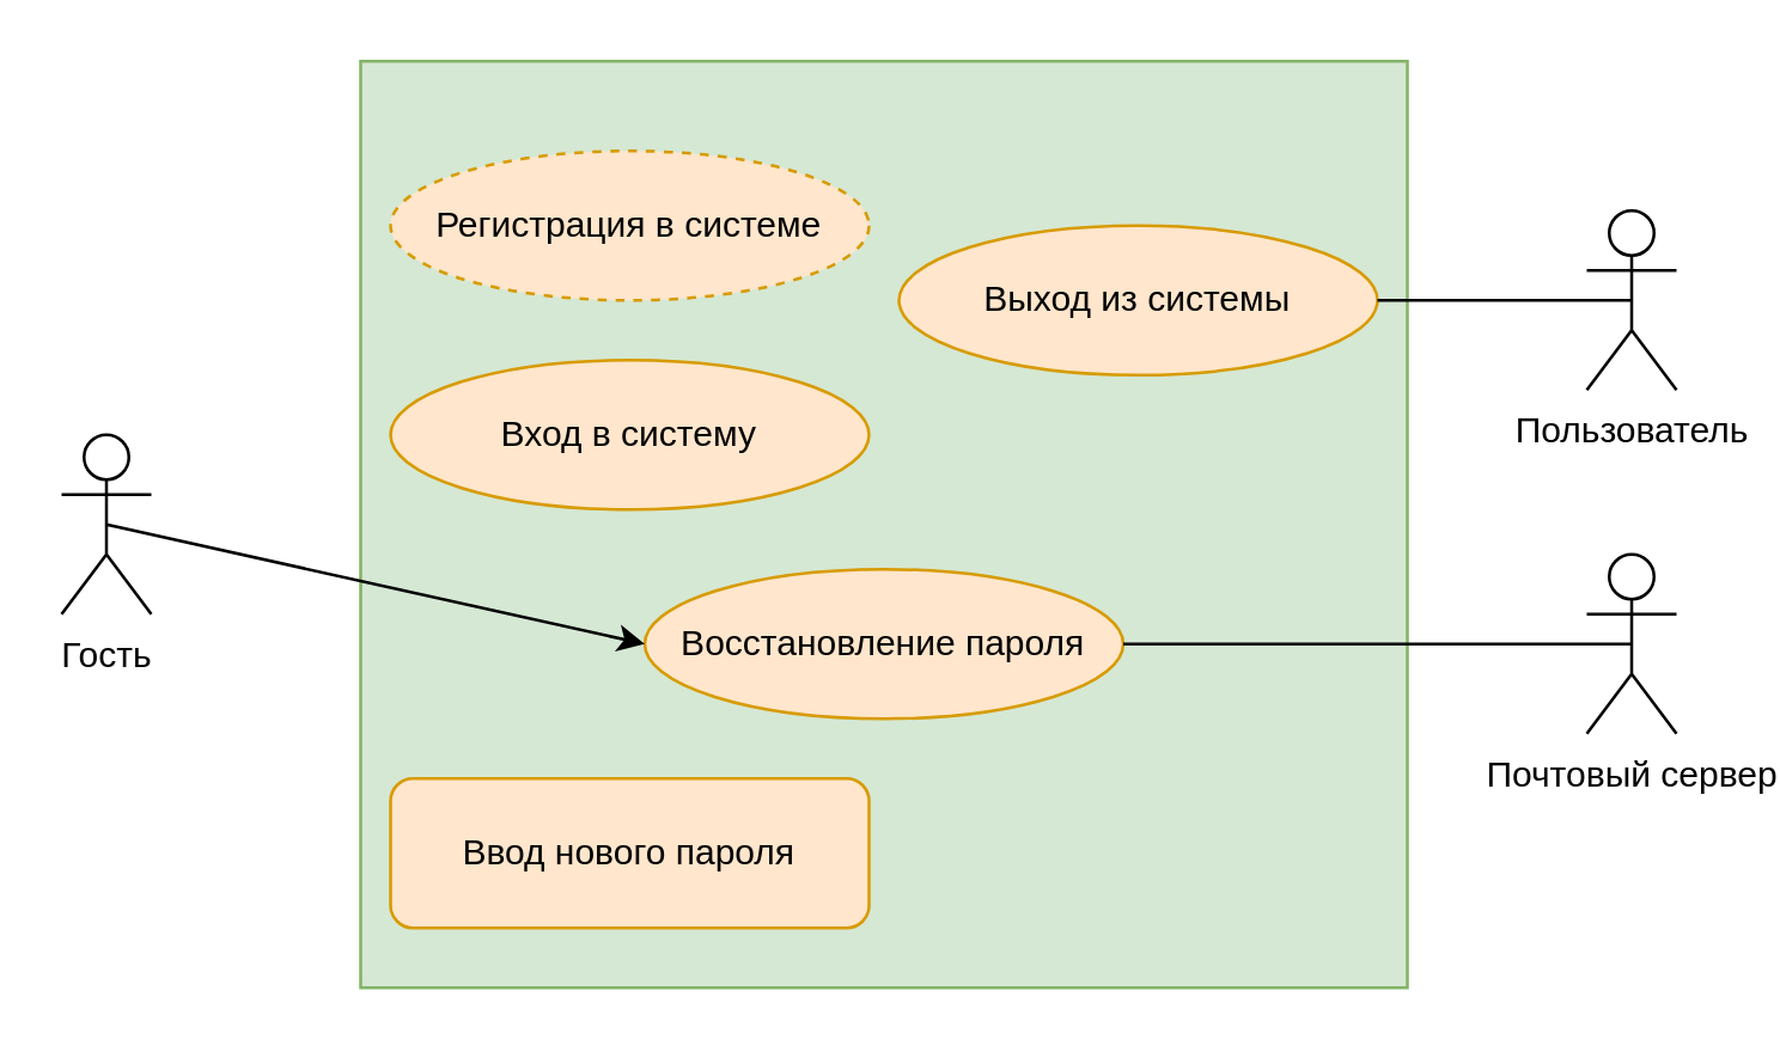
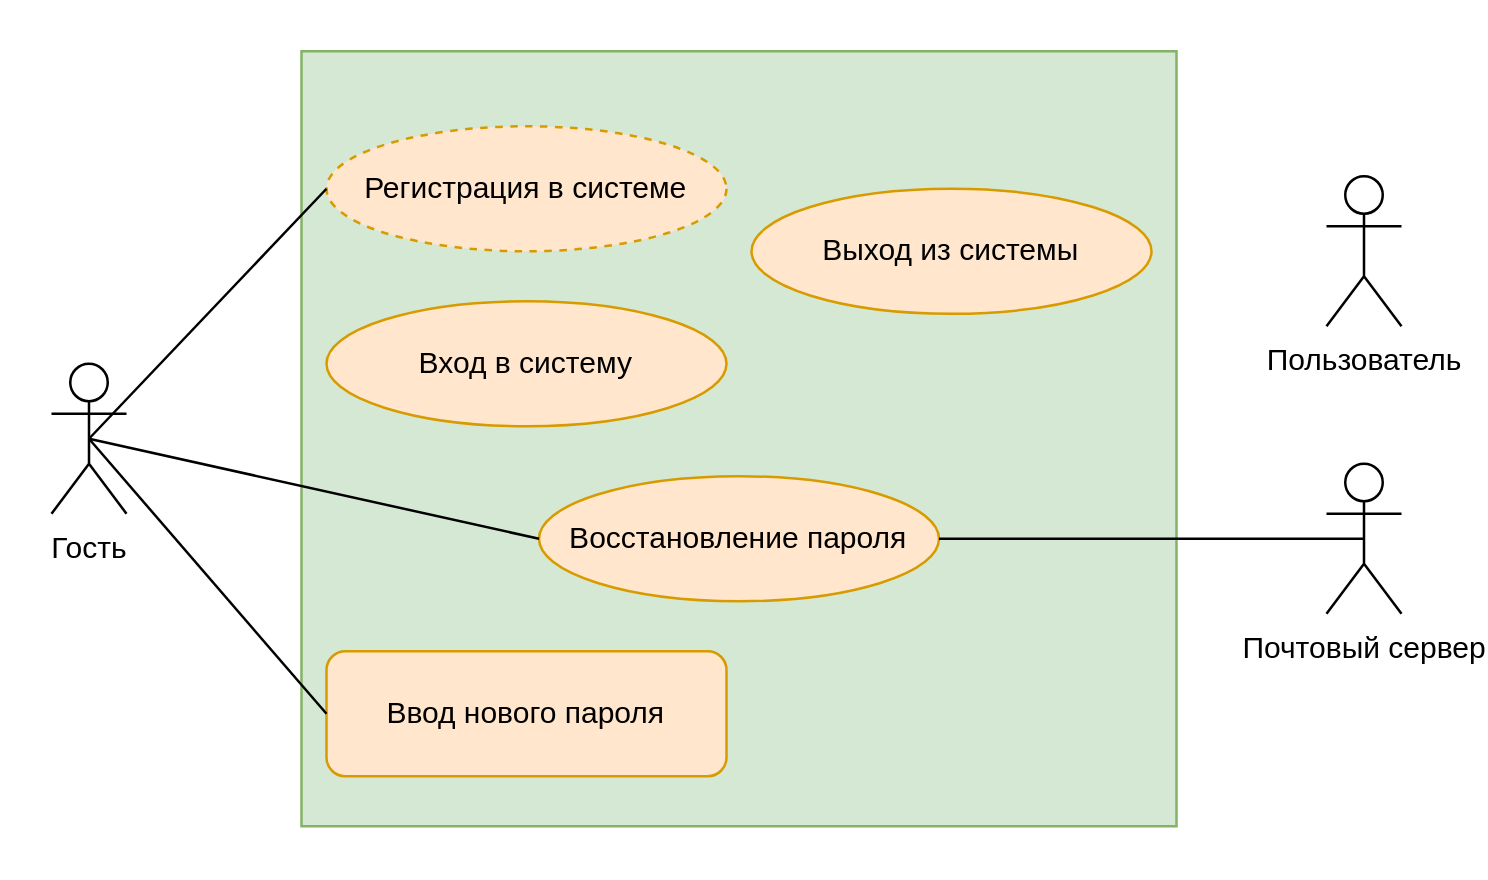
- <mxCell id="11" value="" style="endArrow=none;html=1;rounded=0;exitX=0.5;exitY=0.5;exitDx=0;exitDy=0;exitPerimeter=0;entryX=1;entryY=0.5;entryDx=0;entryDy=0;" parent="1" source="8" target="7" edge="1"><mxGeometry width="50" height="50" relative="1" as="geometry"><mxPoint x="15" y="110" as="sourcePoint" /><mxPoint x="110" y="180" as="targetPoint" /></mxGeometry></mxCell>
+ <mxCell id="9" value="" style="endArrow=none;html=1;rounded=0;exitX=0.5;exitY=0.5;exitDx=0;exitDy=0;exitPerimeter=0;entryX=0;entryY=0.5;entryDx=0;entryDy=0;" parent="1" source="6" target="3" edge="1"><mxGeometry width="50" height="50" relative="1" as="geometry"><mxPoint x="290" y="300" as="sourcePoint" /><mxPoint x="340" y="250" as="targetPoint" /></mxGeometry></mxCell>
- <mxCell id="10" value="" style="endArrow=classic;html=1;rounded=0;exitX=0.5;exitY=0.5;exitDx=0;exitDy=0;exitPerimeter=0;entryX=0;entryY=0.5;entryDx=0;entryDy=0;" parent="1" source="6" target="5" edge="1"><mxGeometry width="50" height="50" relative="1" as="geometry"><mxPoint x="15" y="155" as="sourcePoint" /><mxPoint x="110" y="155" as="targetPoint" /></mxGeometry></mxCell>
+ <mxCell id="10" value="" style="endArrow=none;html=1;rounded=0;exitX=0.5;exitY=0.5;exitDx=0;exitDy=0;exitPerimeter=0;entryX=0;entryY=0.5;entryDx=0;entryDy=0;" parent="1" source="6" target="5" edge="1"><mxGeometry width="50" height="50" relative="1" as="geometry"><mxPoint x="15" y="155" as="sourcePoint" /><mxPoint x="110" y="155" as="targetPoint" /></mxGeometry></mxCell>
+ <mxCell id="13" value="" style="endArrow=none;html=1;rounded=0;exitX=0.5;exitY=0.5;exitDx=0;exitDy=0;exitPerimeter=0;entryX=0;entryY=0.5;entryDx=0;entryDy=0;" edge="1" parent="1" source="6" target="12"><mxGeometry width="50" height="50" relative="1" as="geometry"><mxPoint x="15" y="155" as="sourcePoint" /><mxPoint x="110" y="225" as="targetPoint" /></mxGeometry></mxCell>
